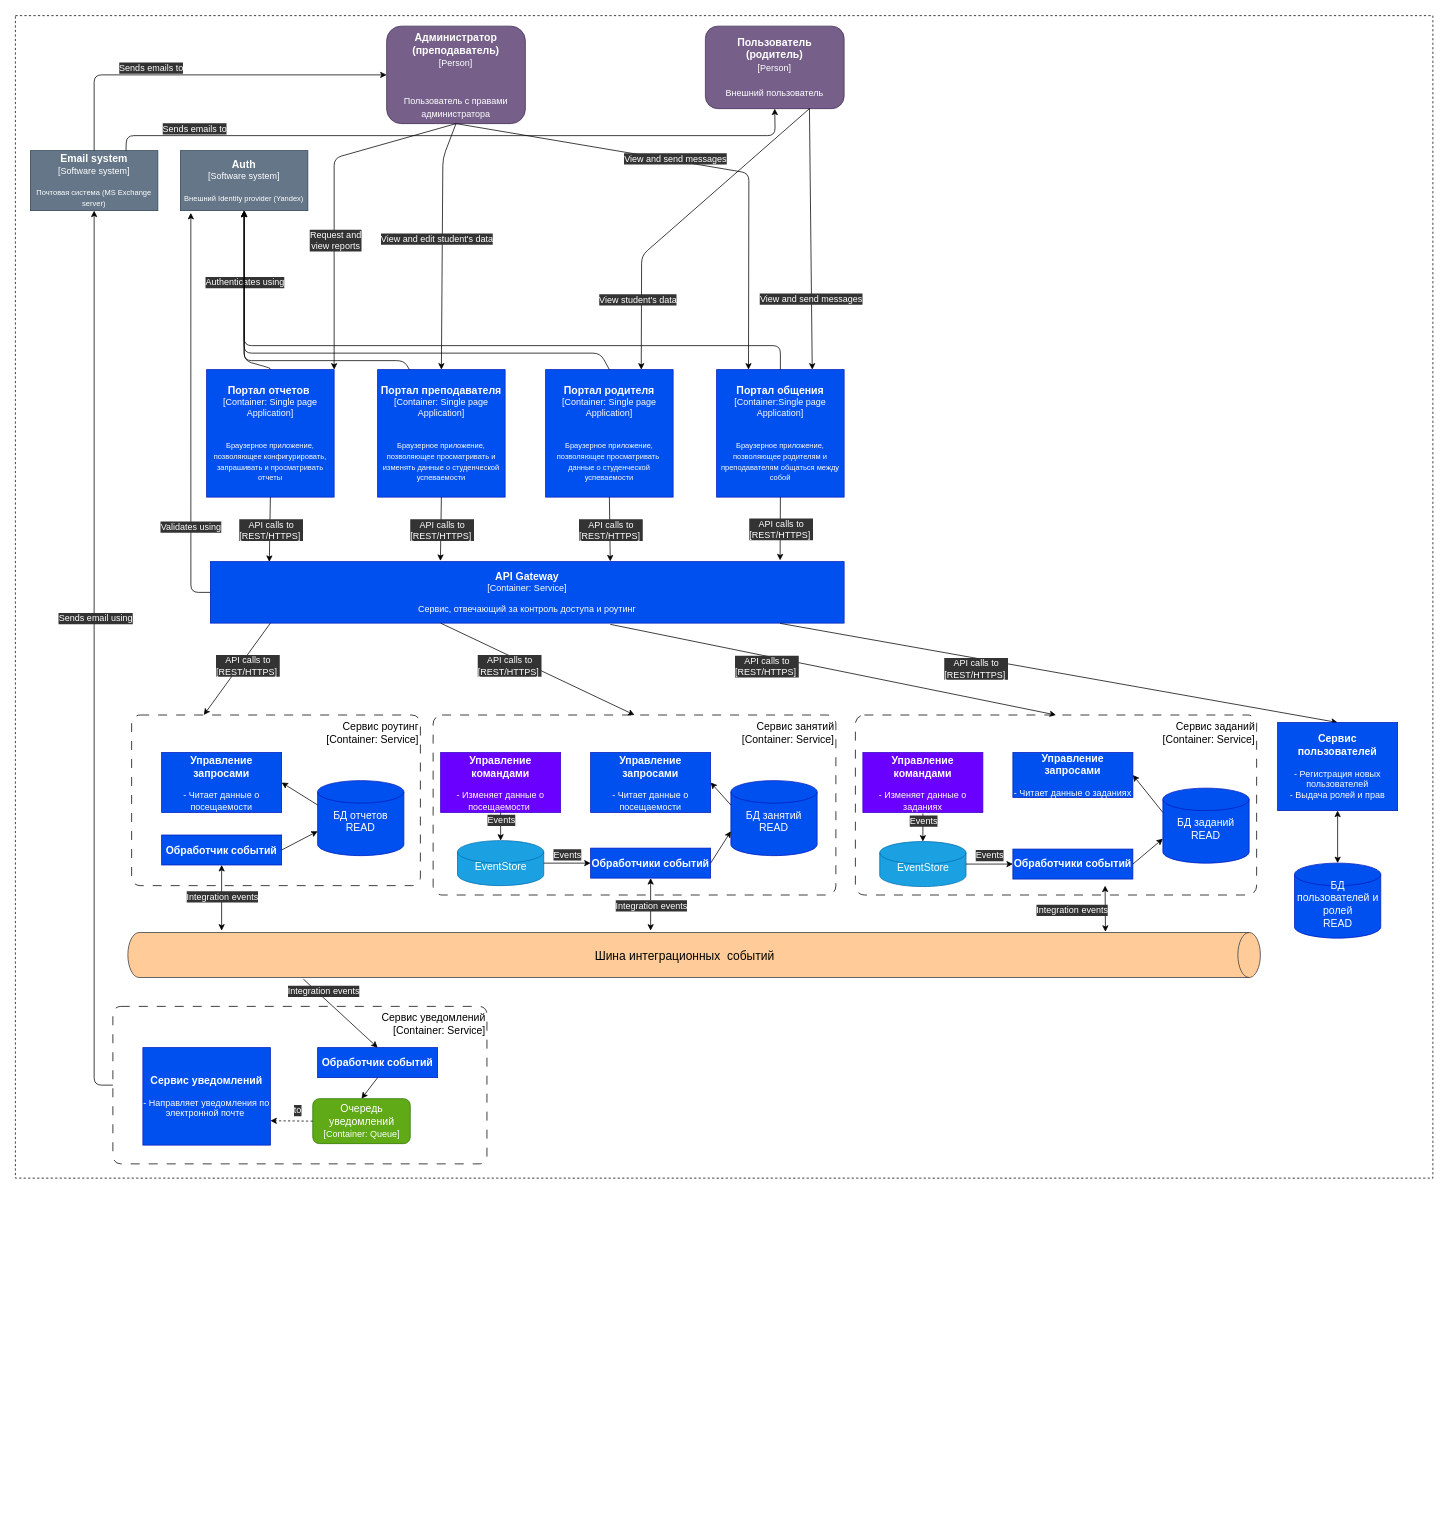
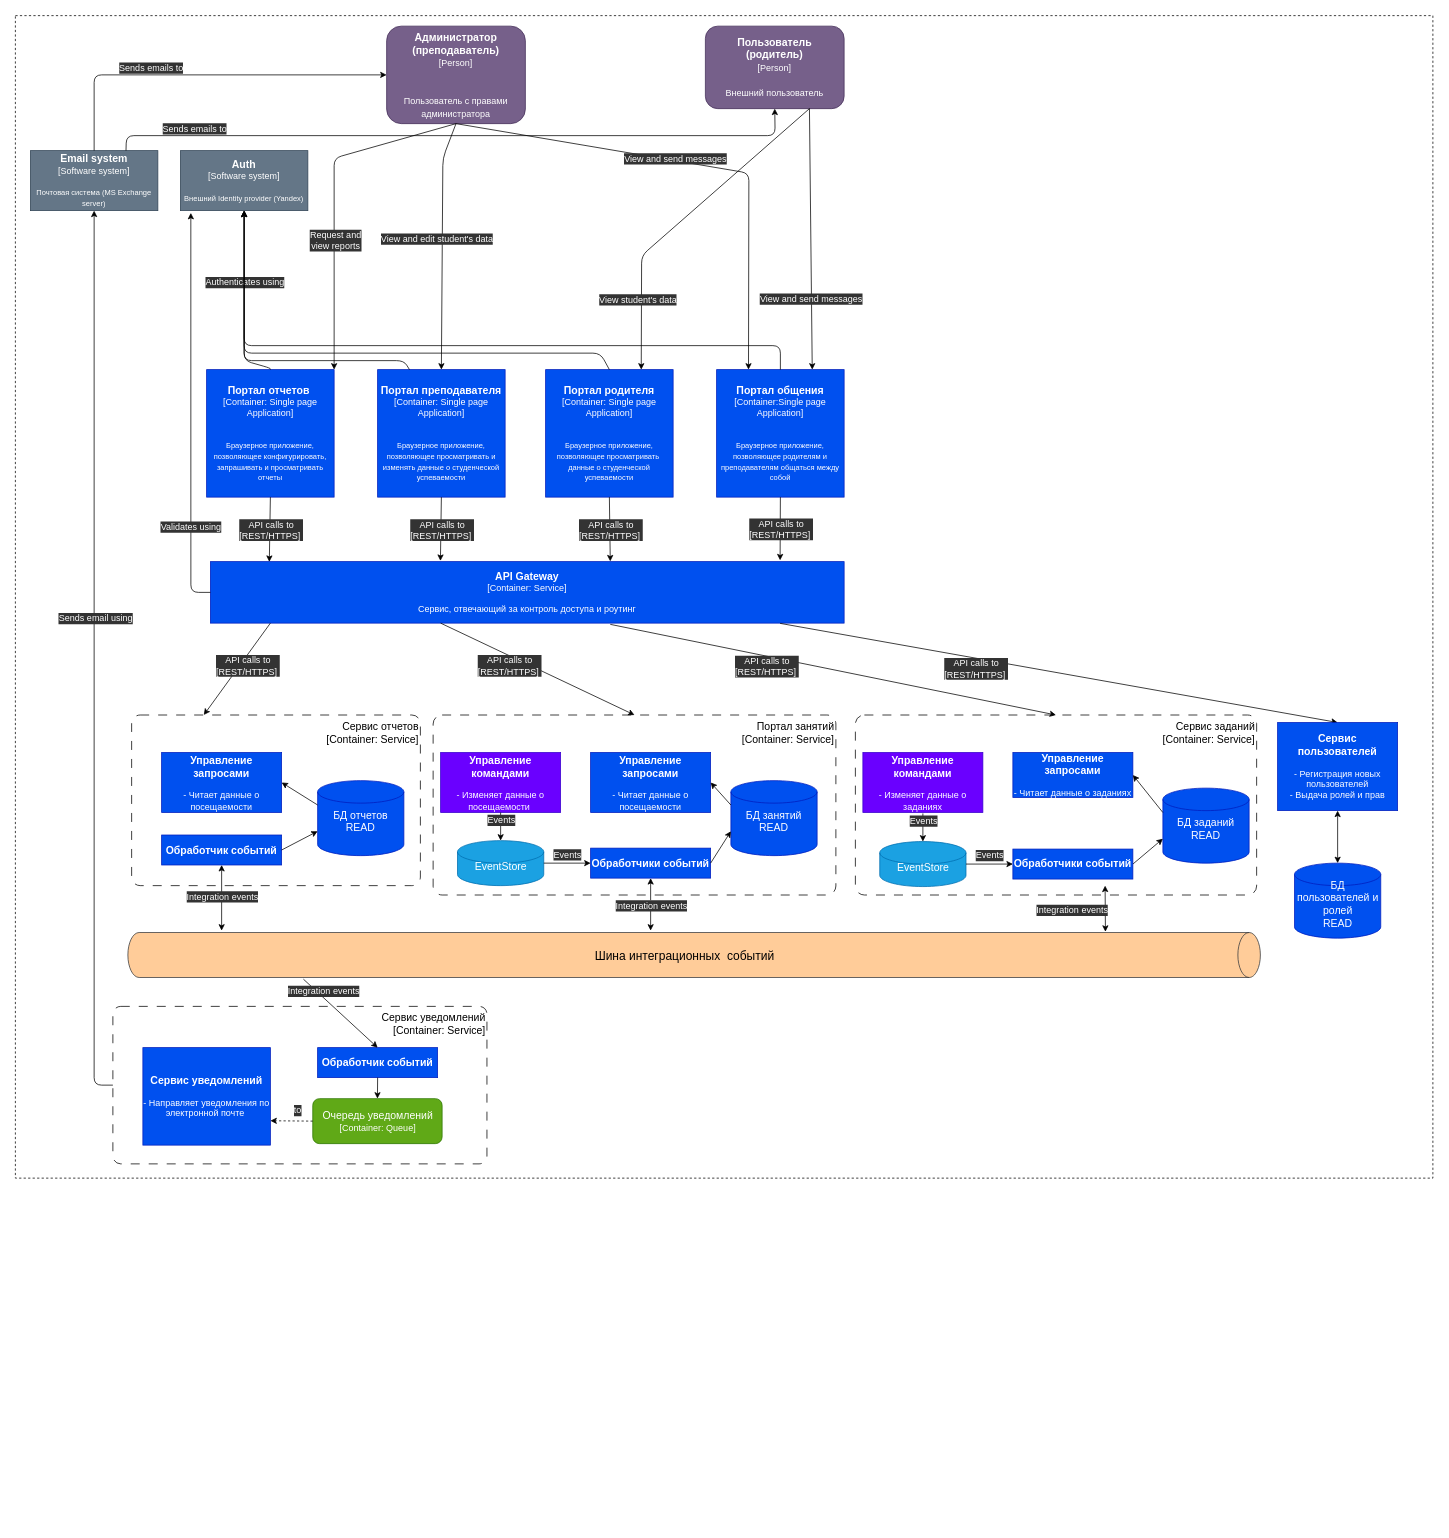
- <mxCell id="81" value="Сервис роутинг&lt;br style=&quot;font-size: 14px;&quot;&gt;&lt;span style=&quot;text-align: center; font-size: 14px;&quot;&gt;[Container: Service]&lt;/span&gt;" style="rounded=1;whiteSpace=wrap;html=1;fillColor=none;dashed=1;dashPattern=12 12;align=right;verticalAlign=top;arcSize=5;fontSize=14;strokeColor=#000000;fontColor=#000000;" parent="1" vertex="1"><mxGeometry x="175" y="952.5" width="385" height="227.5" as="geometry" /></mxCell>
+ <mxCell id="81" value="Сервис отчетов&lt;br style=&quot;font-size: 14px;&quot;&gt;&lt;span style=&quot;text-align: center; font-size: 14px;&quot;&gt;[Container: Service]&lt;/span&gt;" style="rounded=1;whiteSpace=wrap;html=1;fillColor=none;dashed=1;dashPattern=12 12;align=right;verticalAlign=top;arcSize=5;fontSize=14;strokeColor=#000000;fontColor=#000000;" parent="1" vertex="1"><mxGeometry x="175" y="952.5" width="385" height="227.5" as="geometry" /></mxCell>
- <mxCell id="59" value="Сервис занятий&lt;br style=&quot;font-size: 14px;&quot;&gt;&lt;span style=&quot;text-align: center; font-size: 14px;&quot;&gt;[Container: Service]&lt;/span&gt;" style="rounded=1;whiteSpace=wrap;html=1;fillColor=none;dashed=1;dashPattern=12 12;align=right;verticalAlign=top;arcSize=5;fontSize=14;strokeColor=#000000;fontColor=#000000;" parent="1" vertex="1"><mxGeometry x="577" y="952.5" width="537" height="240" as="geometry" /></mxCell>
+ <mxCell id="59" value="Портал занятий&lt;br style=&quot;font-size: 14px;&quot;&gt;&lt;span style=&quot;text-align: center; font-size: 14px;&quot;&gt;[Container: Service]&lt;/span&gt;" style="rounded=1;whiteSpace=wrap;html=1;fillColor=none;dashed=1;dashPattern=12 12;align=right;verticalAlign=top;arcSize=5;fontSize=14;strokeColor=#000000;fontColor=#000000;" parent="1" vertex="1"><mxGeometry x="577" y="952.5" width="537" height="240" as="geometry" /></mxCell>
- <mxCell id="37" value="Очередь уведомлений&lt;br&gt;&lt;span style=&quot;font-size: 12px;&quot;&gt;[Container: Queue]&lt;/span&gt;" style="rounded=1;whiteSpace=wrap;html=1;labelBackgroundColor=#;fontSize=14;fontColor=#ffffff;fillColor=#60a917;strokeColor=#2D7600;" parent="1" vertex="1"><mxGeometry x="416.5" y="1464" width="130" height="60" as="geometry" /></mxCell>
+ <mxCell id="37" value="Очередь уведомлений&lt;br&gt;&lt;span style=&quot;font-size: 12px;&quot;&gt;[Container: Queue]&lt;/span&gt;" style="rounded=1;whiteSpace=wrap;html=1;labelBackgroundColor=#;fontSize=14;fontColor=#ffffff;fillColor=#60a917;strokeColor=#2D7600;" parent="1" vertex="1"><mxGeometry x="416.5" y="1464" width="172.5" height="60" as="geometry" /></mxCell>
